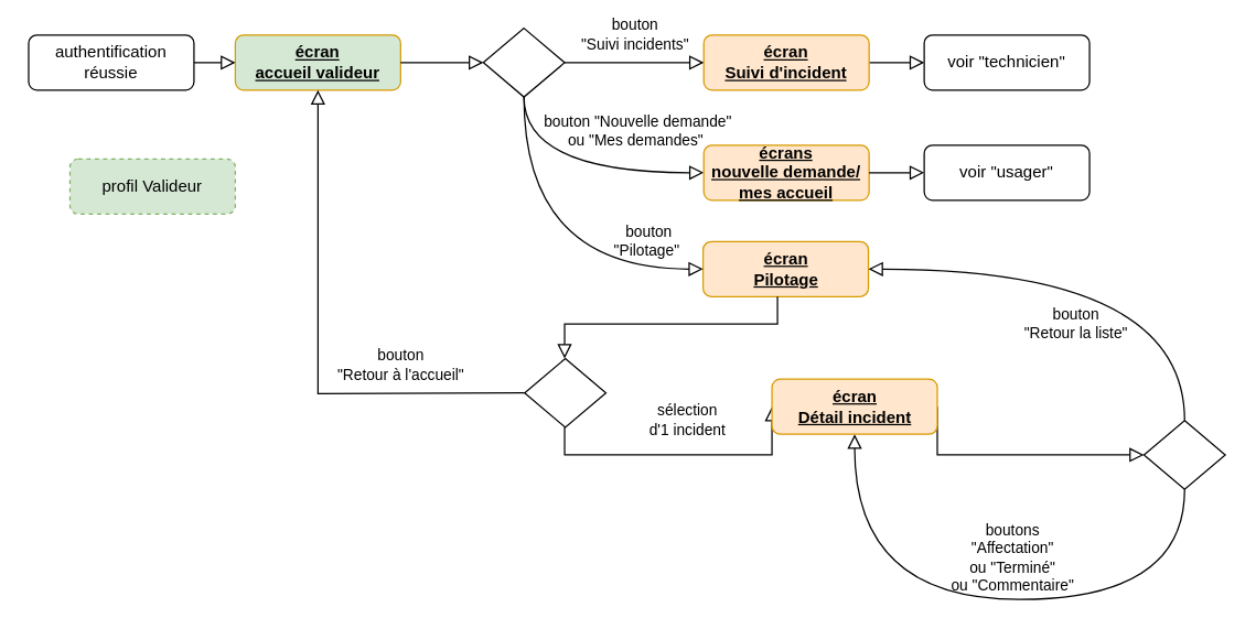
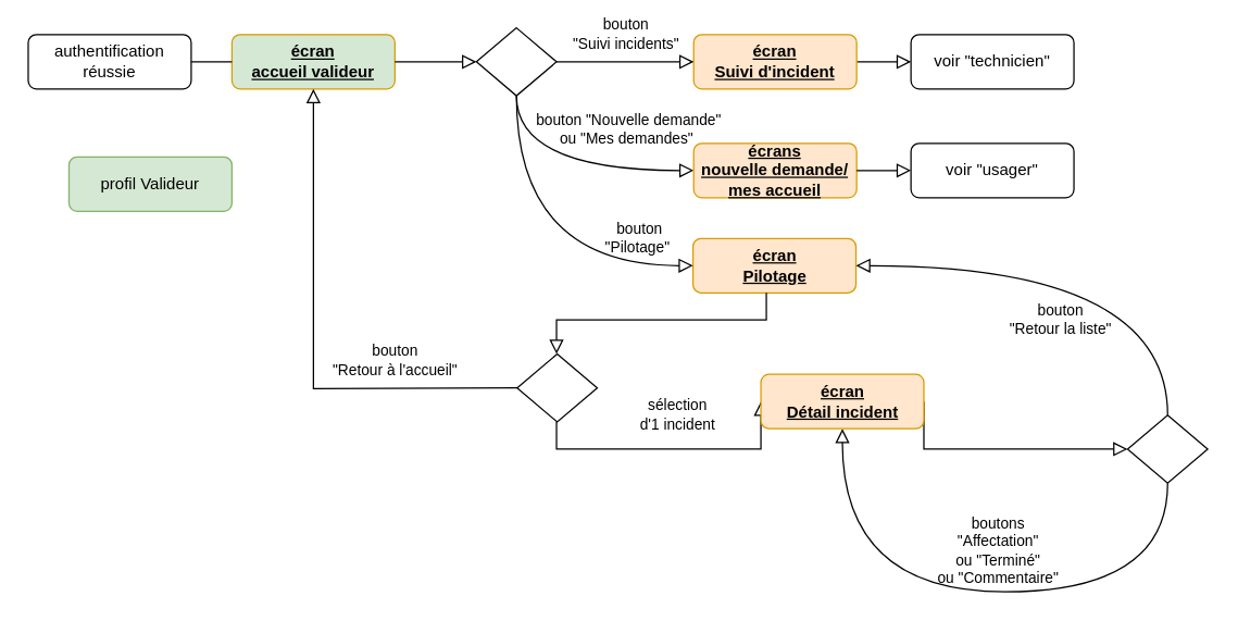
- <mxCell id="5" value="" style="rounded=0;html=1;jettySize=auto;orthogonalLoop=1;fontSize=11;endArrow=block;endFill=0;endSize=8;strokeWidth=1;shadow=0;labelBackgroundColor=none;edgeStyle=orthogonalEdgeStyle;exitX=1;exitY=0.5;exitDx=0;exitDy=0;entryX=0;entryY=0.5;entryDx=0;entryDy=0;" parent="1" source="4" target="2" edge="1"><mxGeometry relative="1" as="geometry"><mxPoint x="300" y="55" as="sourcePoint" /><mxPoint x="340" y="55" as="targetPoint" /><Array as="points"><mxPoint x="160" y="45" /><mxPoint x="160" y="45" /></Array></mxGeometry></mxCell>
+ <mxCell id="5" value="" style="rounded=0;html=1;jettySize=auto;orthogonalLoop=1;fontSize=11;endArrow=none;endFill=0;endSize=8;strokeWidth=1;shadow=0;labelBackgroundColor=none;edgeStyle=orthogonalEdgeStyle;exitX=1;exitY=0.5;exitDx=0;exitDy=0;entryX=0;entryY=0.5;entryDx=0;entryDy=0;" parent="1" source="4" target="2" edge="1"><mxGeometry relative="1" as="geometry"><mxPoint x="300" y="55" as="sourcePoint" /><mxPoint x="340" y="55" as="targetPoint" /><Array as="points"><mxPoint x="160" y="45" /><mxPoint x="160" y="45" /></Array></mxGeometry></mxCell>
- <mxCell id="26" value="profil Valideur" style="rounded=1;whiteSpace=wrap;html=1;fontSize=12;glass=0;strokeWidth=1;shadow=0;fillColor=#d5e8d4;strokeColor=#82b366;dashed=1;" vertex="1" parent="1"><mxGeometry x="50" y="115" width="120" height="40" as="geometry" /></mxCell>
+ <mxCell id="26" value="profil Valideur" style="rounded=1;whiteSpace=wrap;html=1;fontSize=12;glass=0;strokeWidth=1;shadow=0;fillColor=#d5e8d4;strokeColor=#82b366;" vertex="1" parent="1"><mxGeometry x="50" y="115" width="120" height="40" as="geometry" /></mxCell>
